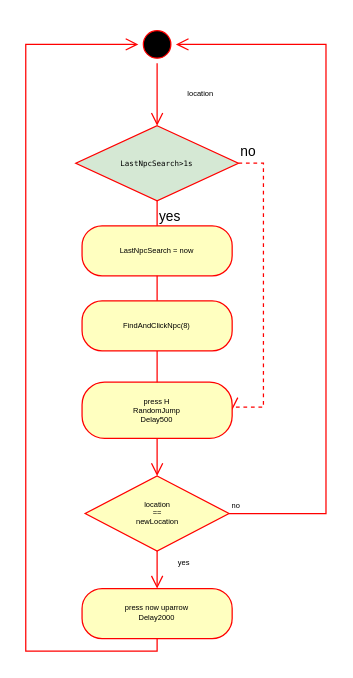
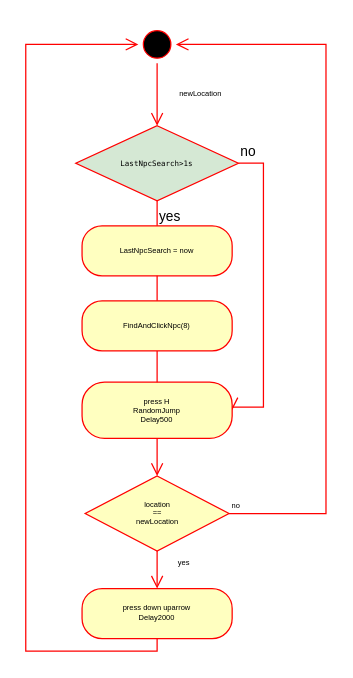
- <mxCell id="13" value="location" style="text;html=1;strokeColor=none;fillColor=none;align=center;verticalAlign=middle;whiteSpace=wrap;rounded=0;fontFamily=Helvetica;fontSize=6;" parent="1" vertex="1"><mxGeometry x="130" y="60" width="60" height="30" as="geometry" /></mxCell>
+ <mxCell id="13" value="newLocation" style="text;html=1;strokeColor=none;fillColor=none;align=center;verticalAlign=middle;whiteSpace=wrap;rounded=0;fontFamily=Helvetica;fontSize=6;" parent="1" vertex="1"><mxGeometry x="130" y="60" width="60" height="30" as="geometry" /></mxCell>
- <mxCell id="5" value="no" style="edgeStyle=orthogonalEdgeStyle;html=1;align=left;verticalAlign=bottom;endArrow=open;endSize=8;strokeColor=#ff0000;rounded=0;entryX=1;entryY=0.5;entryDx=0;entryDy=0;dashed=1;" parent="1" source="4" target="11" edge="1"><mxGeometry x="-1" relative="1" as="geometry"><mxPoint x="240" y="120" as="targetPoint" /><Array as="points"><mxPoint x="210" y="130" /><mxPoint x="210" y="325" /></Array></mxGeometry></mxCell>
+ <mxCell id="5" value="no" style="edgeStyle=orthogonalEdgeStyle;html=1;align=left;verticalAlign=bottom;endArrow=open;endSize=8;strokeColor=#ff0000;rounded=0;entryX=1;entryY=0.5;entryDx=0;entryDy=0;" parent="1" source="4" target="11" edge="1"><mxGeometry x="-1" relative="1" as="geometry"><mxPoint x="240" y="120" as="targetPoint" /><Array as="points"><mxPoint x="210" y="130" /><mxPoint x="210" y="325" /></Array></mxGeometry></mxCell>
- <mxCell id="17" value="press now uparrow&lt;br&gt;Delay2000" style="rounded=1;whiteSpace=wrap;html=1;arcSize=40;fontColor=#000000;fillColor=#ffffc0;strokeColor=#ff0000;fontFamily=Helvetica;fontSize=6;" parent="1" vertex="1"><mxGeometry x="65" y="470" width="120" height="40" as="geometry" /></mxCell>
+ <mxCell id="17" value="press down uparrow&lt;br&gt;Delay2000" style="rounded=1;whiteSpace=wrap;html=1;arcSize=40;fontColor=#000000;fillColor=#ffffc0;strokeColor=#ff0000;fontFamily=Helvetica;fontSize=6;" parent="1" vertex="1"><mxGeometry x="65" y="470" width="120" height="40" as="geometry" /></mxCell>
